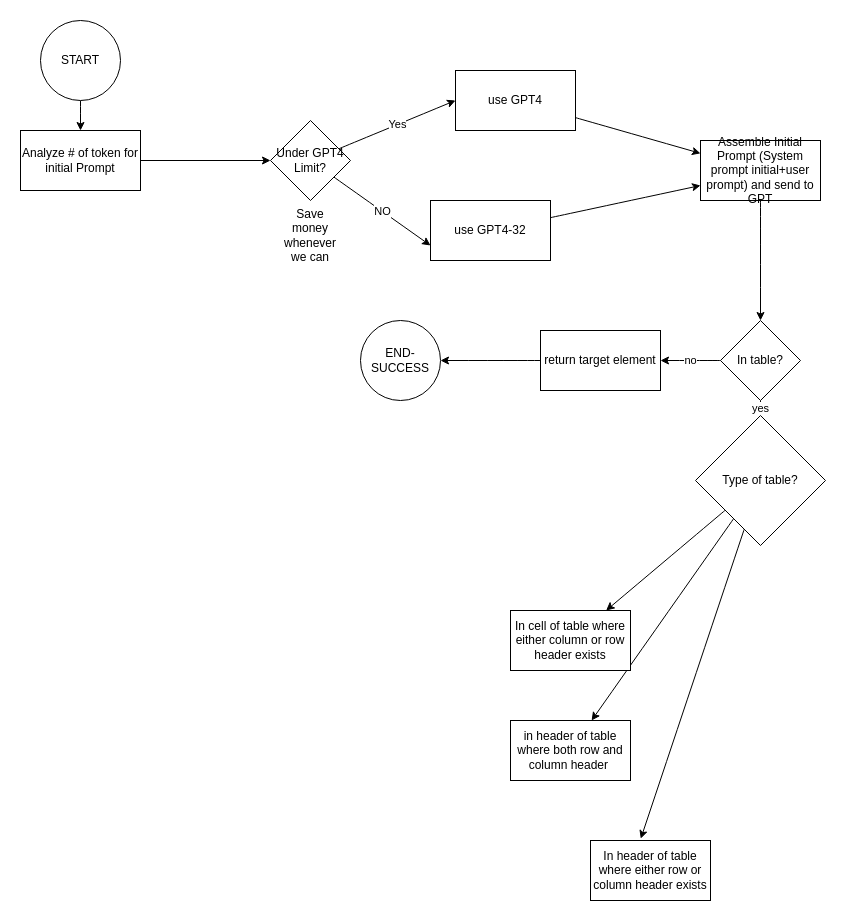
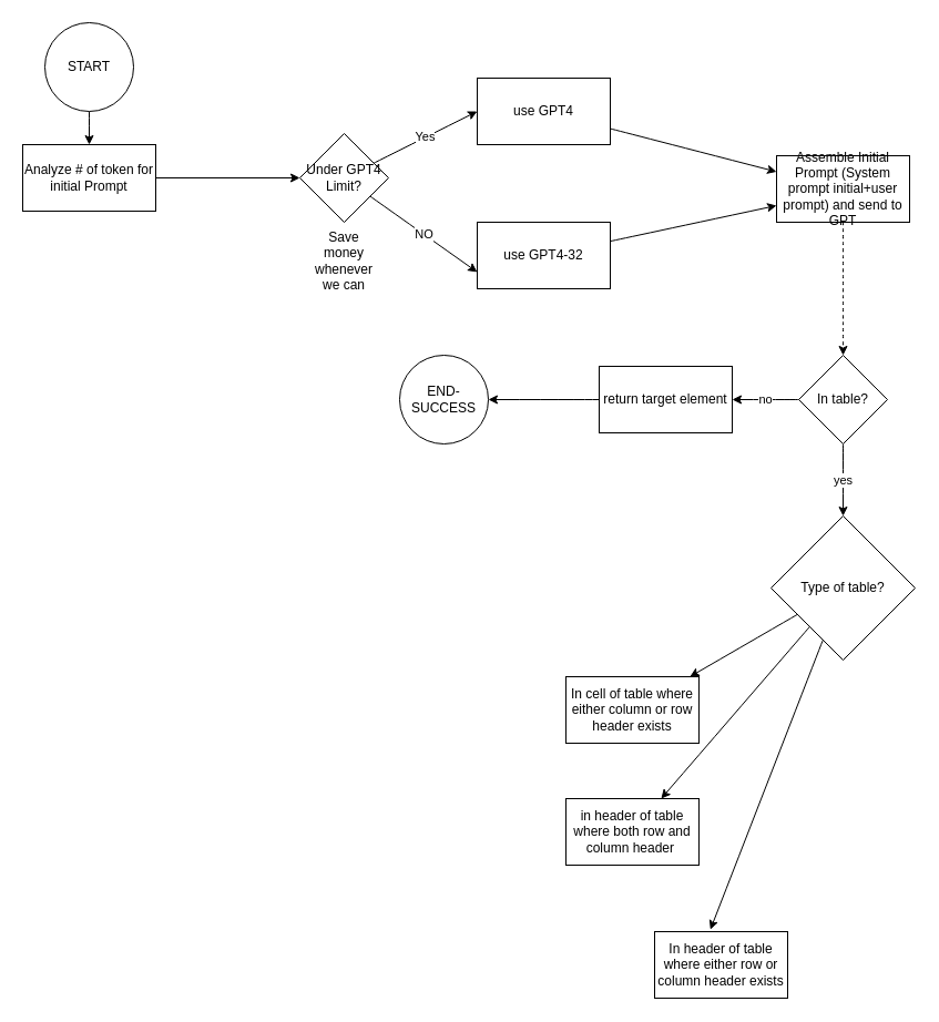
- <mxCell id="8" value="use GPT4" style="whiteSpace=wrap;html=1;rounded=0;" vertex="1" parent="1"><mxGeometry x="455" y="70" width="120" height="60" as="geometry" /></mxCell>
+ <mxCell id="8" value="use GPT4" style="whiteSpace=wrap;html=1;rounded=0;" vertex="1" parent="1"><mxGeometry x="430" y="70" width="120" height="60" as="geometry" /></mxCell>
- <mxCell id="12" value="" style="edgeStyle=none;curved=1;html=1;elbow=vertical;entryX=0.5;entryY=0;entryDx=0;entryDy=0;" edge="1" parent="1" source="13" target="16"><mxGeometry relative="1" as="geometry"><mxPoint x="760" y="320" as="targetPoint" /></mxGeometry></mxCell>
+ <mxCell id="12" value="" style="edgeStyle=none;curved=1;html=1;elbow=vertical;entryX=0.5;entryY=0;entryDx=0;entryDy=0;dashed=1;" edge="1" parent="1" source="13" target="16"><mxGeometry relative="1" as="geometry"><mxPoint x="760" y="320" as="targetPoint" /></mxGeometry></mxCell>
- <mxCell id="25" value="Type of table?" style="rhombus;whiteSpace=wrap;html=1;" vertex="1" parent="1"><mxGeometry x="695" y="415" width="130" height="130" as="geometry" /></mxCell>
+ <mxCell id="25" value="Type of table?" style="rhombus;whiteSpace=wrap;html=1;" vertex="1" parent="1"><mxGeometry x="695" y="465" width="130" height="130" as="geometry" /></mxCell>
